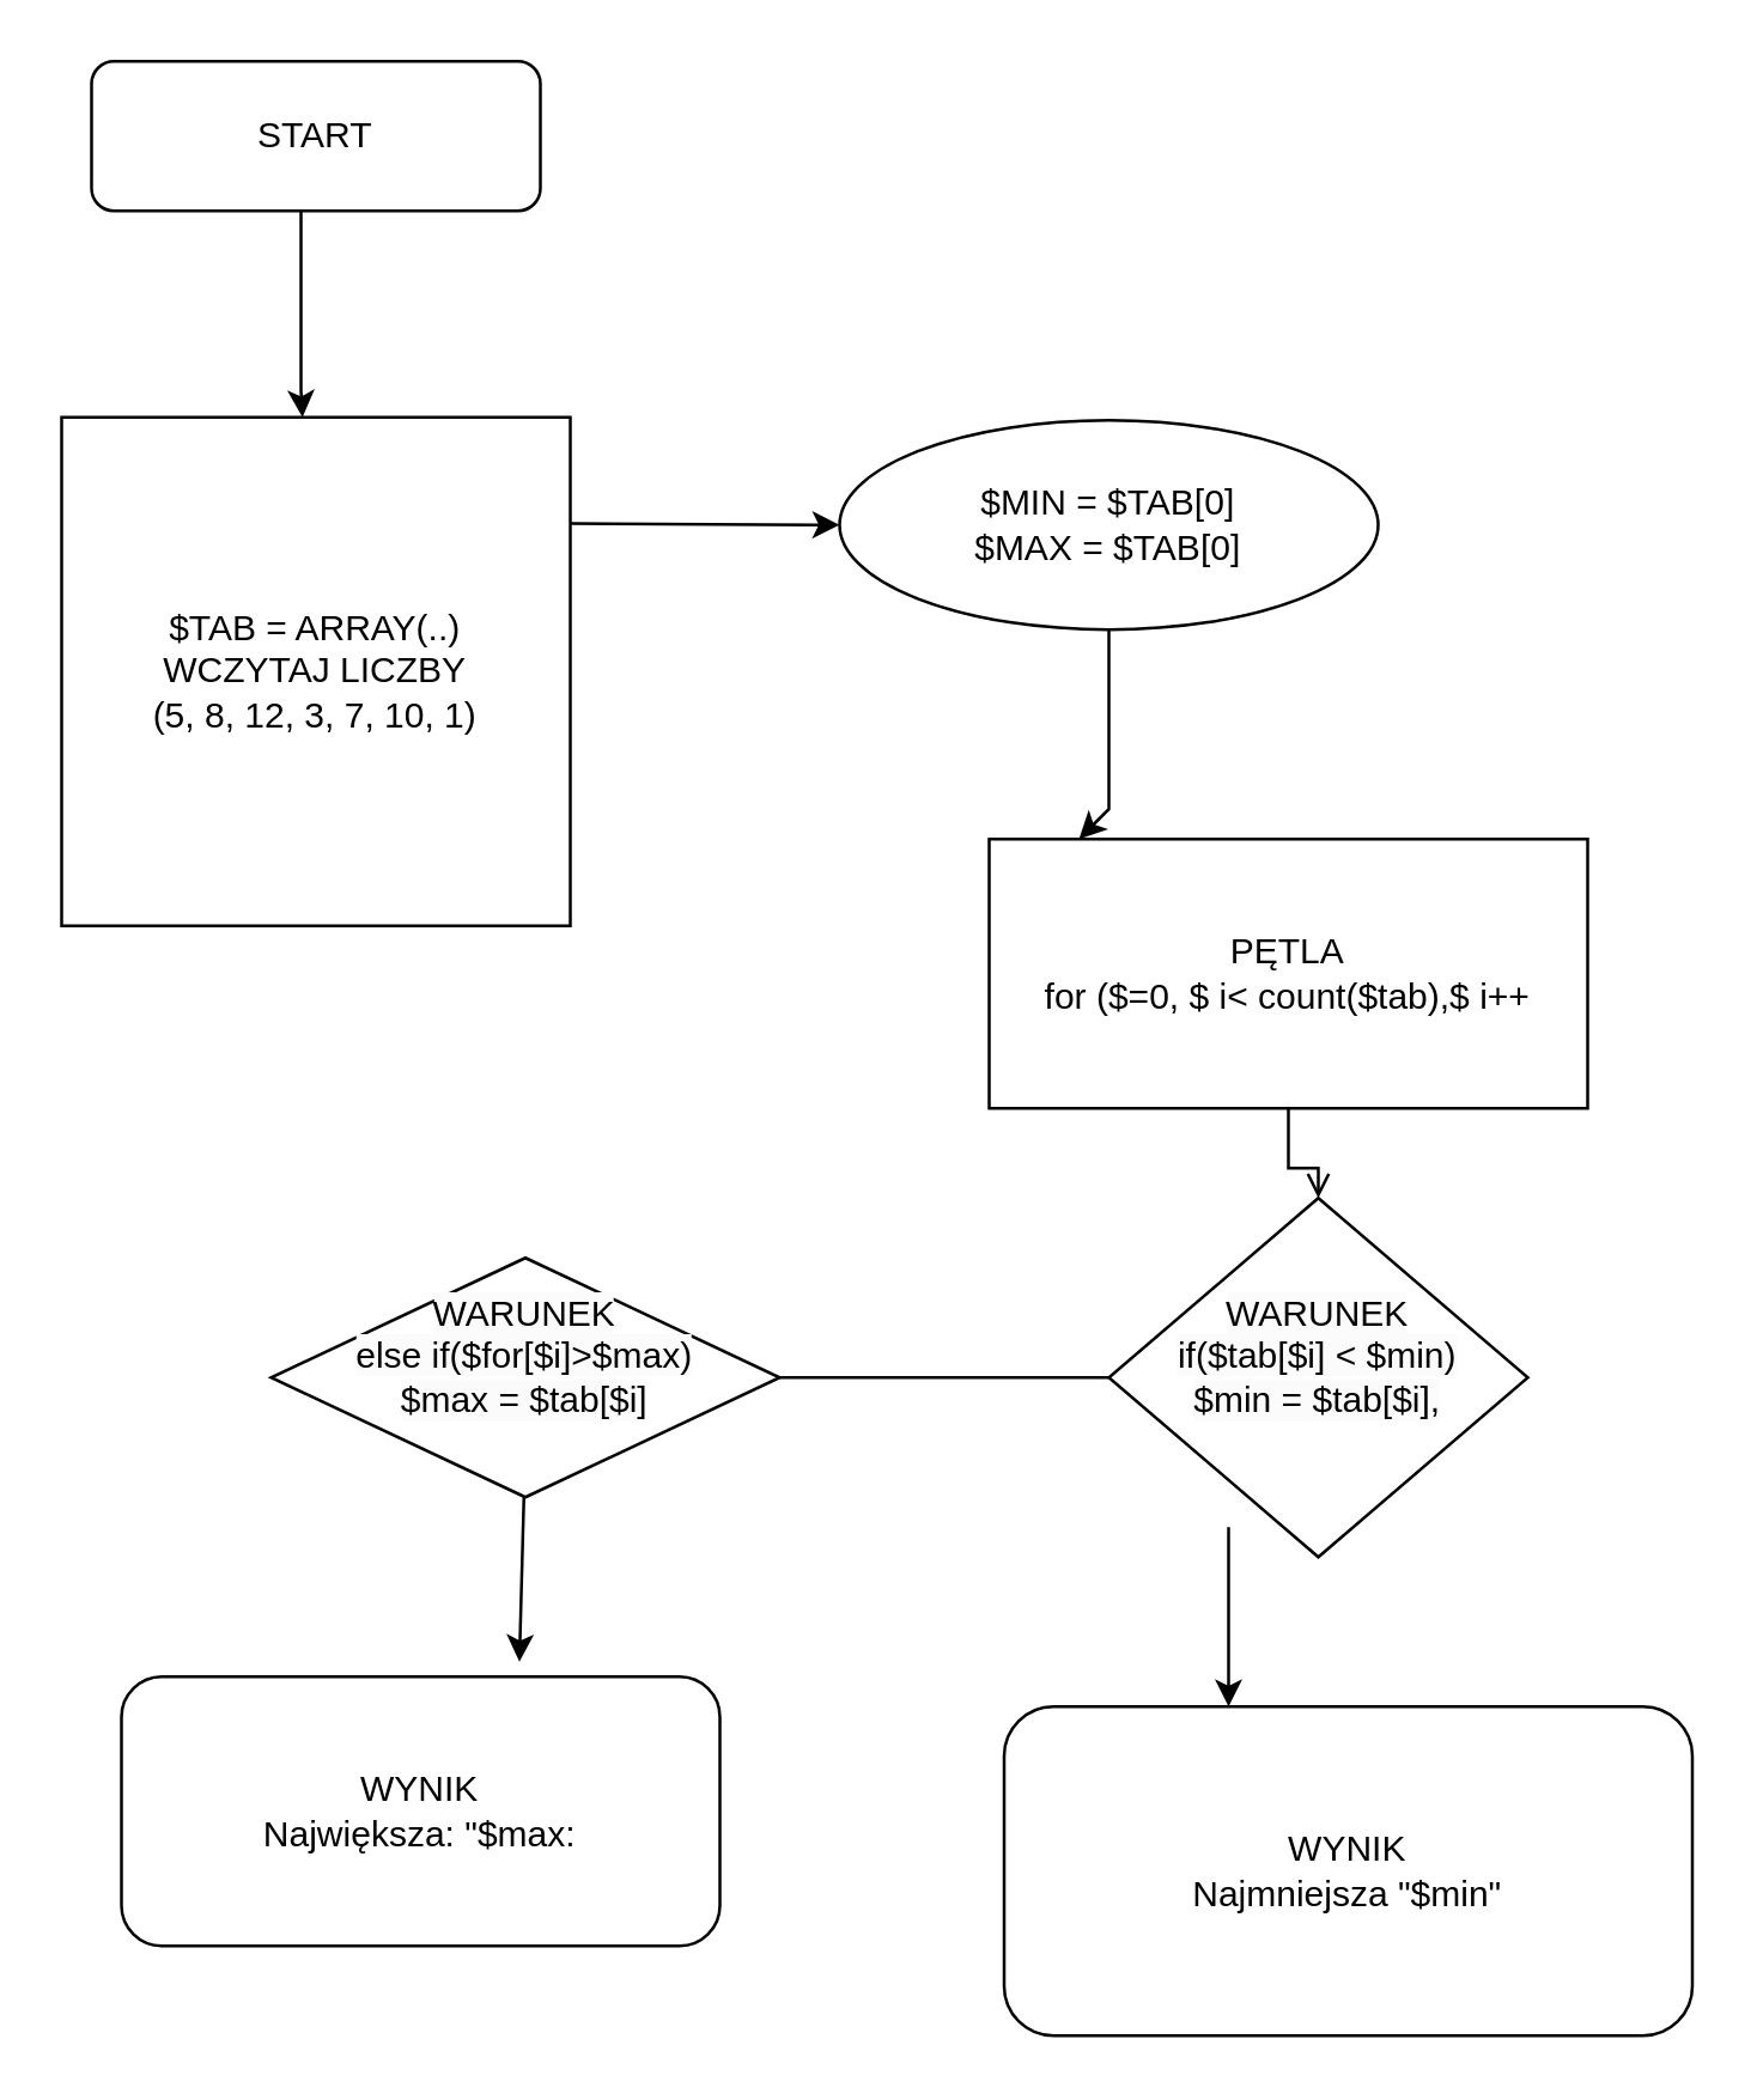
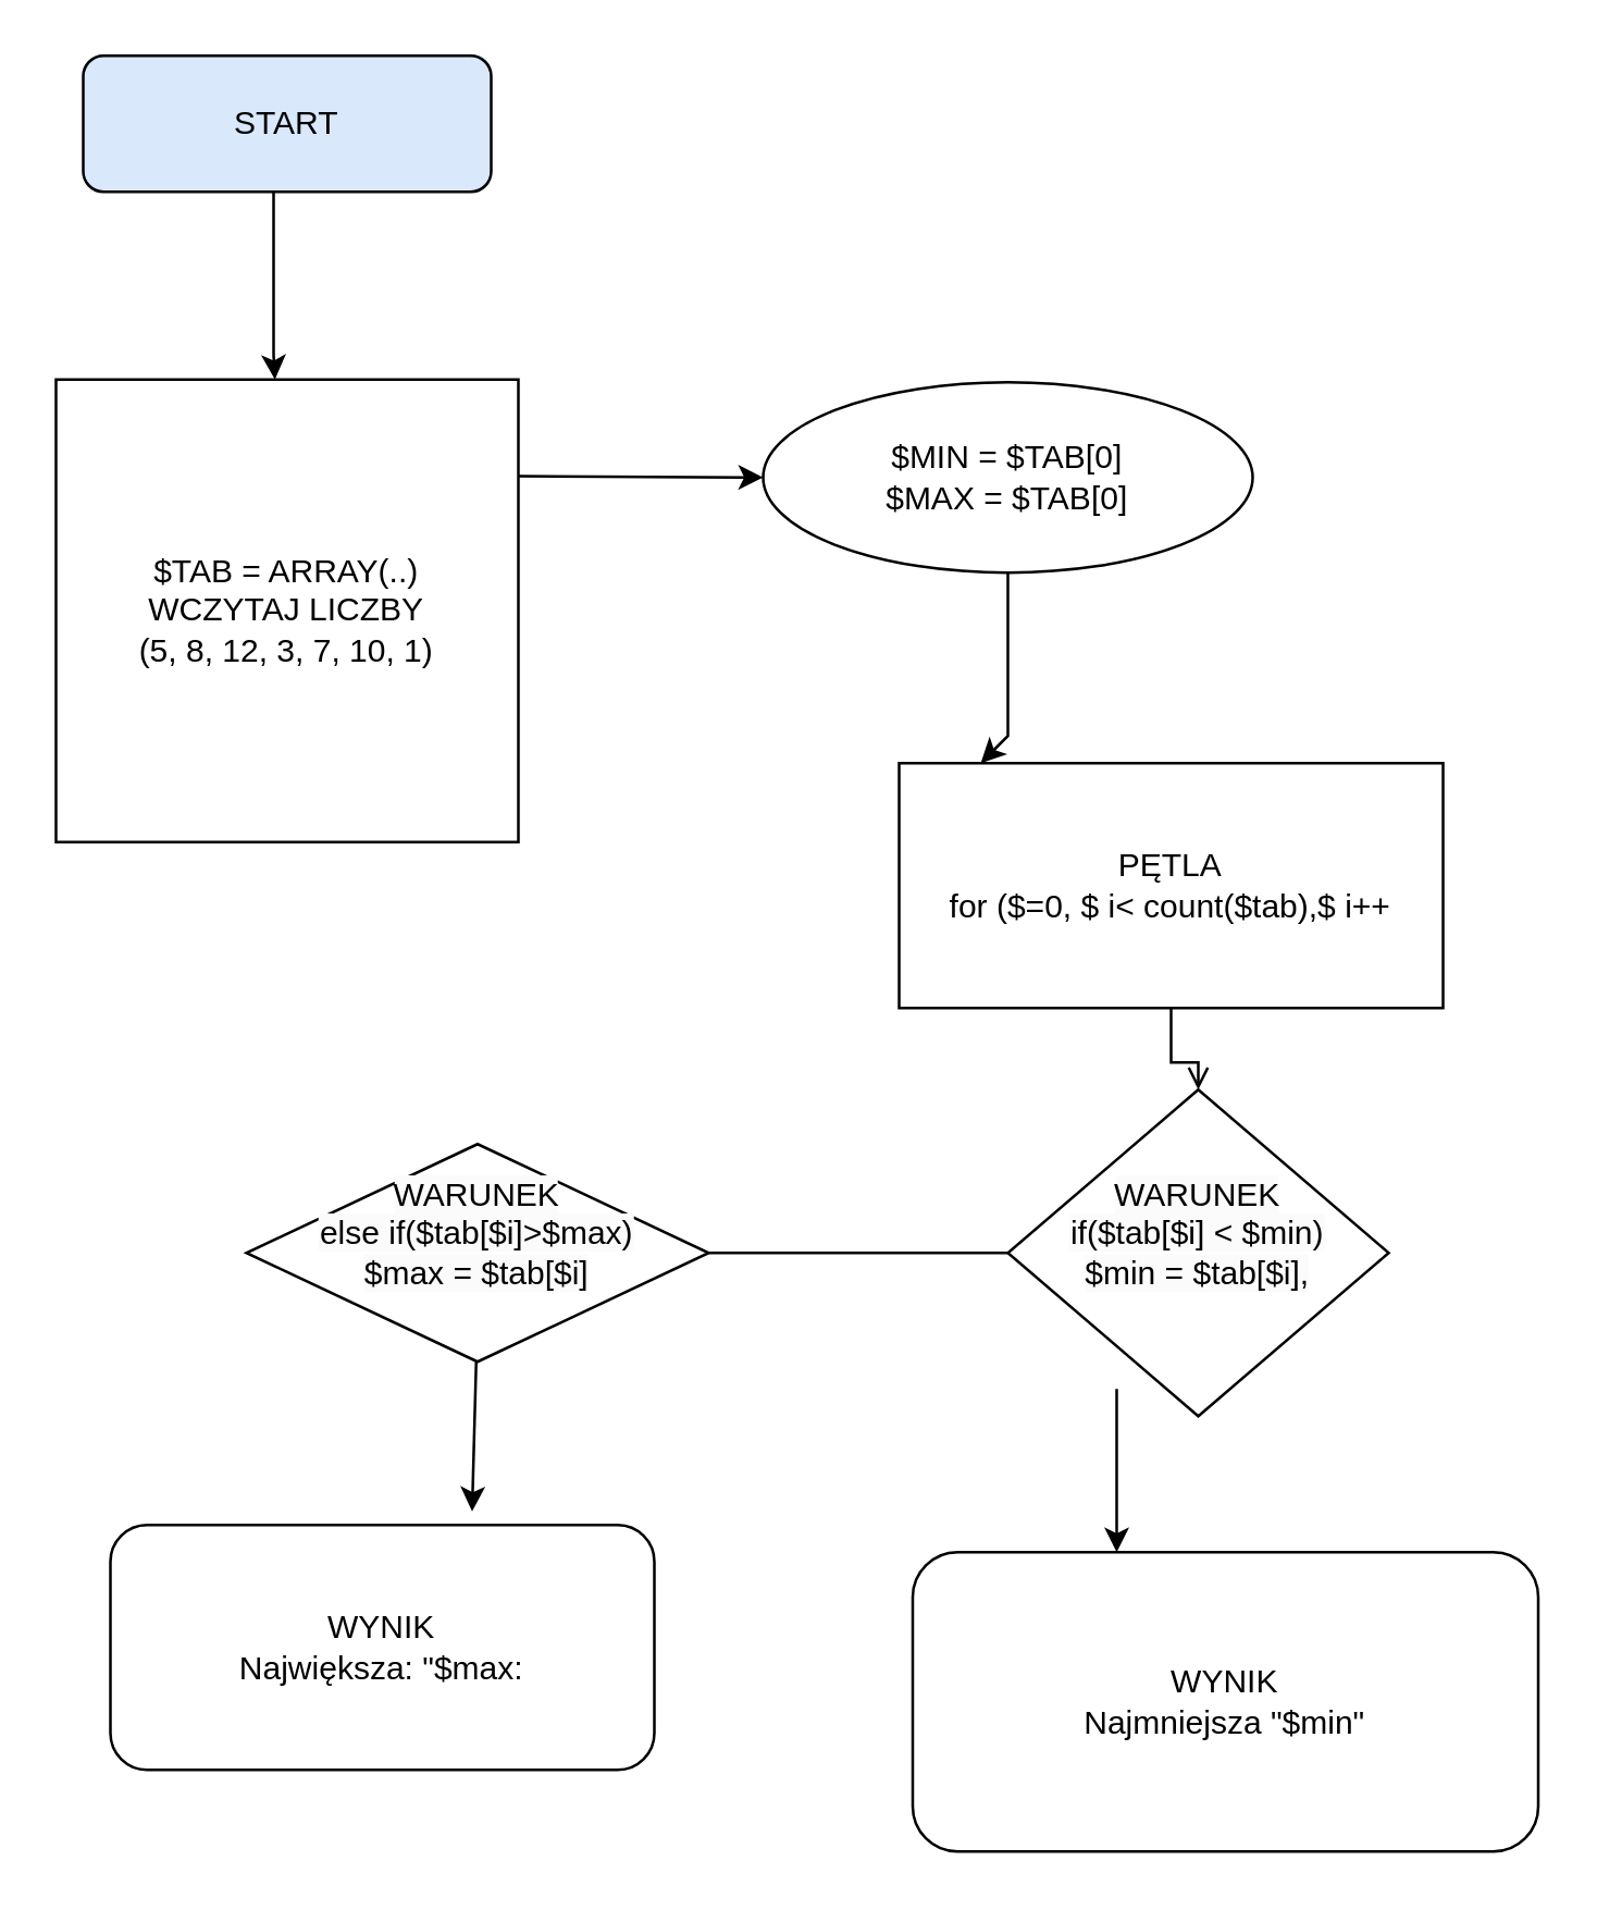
- <mxCell id="2" value="START" style="rounded=1;whiteSpace=wrap;html=1;" vertex="1" parent="1"><mxGeometry x="30" y="20" width="150" height="50" as="geometry" /></mxCell>
+ <mxCell id="2" value="START" style="rounded=1;whiteSpace=wrap;html=1;fillColor=#dae8fc;" vertex="1" parent="1"><mxGeometry x="30" y="20" width="150" height="50" as="geometry" /></mxCell>
- <mxCell id="16" value="&#10;&lt;span style=&quot;color: rgb(0, 0, 0); font-family: Helvetica; font-size: 12px; font-style: normal; font-variant-ligatures: normal; font-variant-caps: normal; font-weight: 400; letter-spacing: normal; orphans: 2; text-align: center; text-indent: 0px; text-transform: none; widows: 2; word-spacing: 0px; -webkit-text-stroke-width: 0px; background-color: rgb(251, 251, 251); text-decoration-thickness: initial; text-decoration-style: initial; text-decoration-color: initial; float: none; display: inline !important;&quot;&gt;WARUNEK&lt;/span&gt;&lt;br style=&quot;border-color: var(--border-color); color: rgb(0, 0, 0); font-family: Helvetica; font-size: 12px; font-style: normal; font-variant-ligatures: normal; font-variant-caps: normal; font-weight: 400; letter-spacing: normal; orphans: 2; text-align: center; text-indent: 0px; text-transform: none; widows: 2; word-spacing: 0px; -webkit-text-stroke-width: 0px; background-color: rgb(251, 251, 251); text-decoration-thickness: initial; text-decoration-style: initial; text-decoration-color: initial;&quot;&gt;&lt;span style=&quot;border-color: var(--border-color); color: rgb(0, 0, 0); font-family: Helvetica; font-size: 12px; font-style: normal; font-variant-ligatures: normal; font-variant-caps: normal; font-weight: 400; letter-spacing: normal; orphans: 2; text-align: center; text-indent: 0px; text-transform: none; widows: 2; word-spacing: 0px; -webkit-text-stroke-width: 0px; text-decoration-thickness: initial; text-decoration-style: initial; text-decoration-color: initial; background-color: rgb(251, 251, 251); float: none; display: inline !important;&quot;&gt;else if($for[$i]&amp;gt;$max)&lt;/span&gt;&lt;br style=&quot;border-color: var(--border-color); color: rgb(0, 0, 0); font-family: Helvetica; font-size: 12px; font-style: normal; font-variant-ligatures: normal; font-variant-caps: normal; font-weight: 400; letter-spacing: normal; orphans: 2; text-align: center; text-indent: 0px; text-transform: none; widows: 2; word-spacing: 0px; -webkit-text-stroke-width: 0px; text-decoration-thickness: initial; text-decoration-style: initial; text-decoration-color: initial; background-color: rgb(251, 251, 251);&quot;&gt;&lt;span style=&quot;border-color: var(--border-color); color: rgb(0, 0, 0); font-family: Helvetica; font-size: 12px; font-style: normal; font-variant-ligatures: normal; font-variant-caps: normal; font-weight: 400; letter-spacing: normal; orphans: 2; text-align: center; text-indent: 0px; text-transform: none; widows: 2; word-spacing: 0px; -webkit-text-stroke-width: 0px; text-decoration-thickness: initial; text-decoration-style: initial; text-decoration-color: initial; background-color: rgb(251, 251, 251); float: none; display: inline !important;&quot;&gt;$max = $tab[$i]&lt;/span&gt;&#10;&#10;" style="rhombus;whiteSpace=wrap;html=1;rounded=0;" vertex="1" parent="1"><mxGeometry x="90" y="420" width="170" height="80" as="geometry" /></mxCell>
+ <mxCell id="16" value="&#10;&lt;span style=&quot;color: rgb(0, 0, 0); font-family: Helvetica; font-size: 12px; font-style: normal; font-variant-ligatures: normal; font-variant-caps: normal; font-weight: 400; letter-spacing: normal; orphans: 2; text-align: center; text-indent: 0px; text-transform: none; widows: 2; word-spacing: 0px; -webkit-text-stroke-width: 0px; background-color: rgb(251, 251, 251); text-decoration-thickness: initial; text-decoration-style: initial; text-decoration-color: initial; float: none; display: inline !important;&quot;&gt;WARUNEK&lt;/span&gt;&lt;br style=&quot;border-color: var(--border-color); color: rgb(0, 0, 0); font-family: Helvetica; font-size: 12px; font-style: normal; font-variant-ligatures: normal; font-variant-caps: normal; font-weight: 400; letter-spacing: normal; orphans: 2; text-align: center; text-indent: 0px; text-transform: none; widows: 2; word-spacing: 0px; -webkit-text-stroke-width: 0px; background-color: rgb(251, 251, 251); text-decoration-thickness: initial; text-decoration-style: initial; text-decoration-color: initial;&quot;&gt;&lt;span style=&quot;border-color: var(--border-color); color: rgb(0, 0, 0); font-family: Helvetica; font-size: 12px; font-style: normal; font-variant-ligatures: normal; font-variant-caps: normal; font-weight: 400; letter-spacing: normal; orphans: 2; text-align: center; text-indent: 0px; text-transform: none; widows: 2; word-spacing: 0px; -webkit-text-stroke-width: 0px; text-decoration-thickness: initial; text-decoration-style: initial; text-decoration-color: initial; background-color: rgb(251, 251, 251); float: none; display: inline !important;&quot;&gt;else if($tab[$i]&amp;gt;$max)&lt;/span&gt;&lt;br style=&quot;border-color: var(--border-color); color: rgb(0, 0, 0); font-family: Helvetica; font-size: 12px; font-style: normal; font-variant-ligatures: normal; font-variant-caps: normal; font-weight: 400; letter-spacing: normal; orphans: 2; text-align: center; text-indent: 0px; text-transform: none; widows: 2; word-spacing: 0px; -webkit-text-stroke-width: 0px; text-decoration-thickness: initial; text-decoration-style: initial; text-decoration-color: initial; background-color: rgb(251, 251, 251);&quot;&gt;&lt;span style=&quot;border-color: var(--border-color); color: rgb(0, 0, 0); font-family: Helvetica; font-size: 12px; font-style: normal; font-variant-ligatures: normal; font-variant-caps: normal; font-weight: 400; letter-spacing: normal; orphans: 2; text-align: center; text-indent: 0px; text-transform: none; widows: 2; word-spacing: 0px; -webkit-text-stroke-width: 0px; text-decoration-thickness: initial; text-decoration-style: initial; text-decoration-color: initial; background-color: rgb(251, 251, 251); float: none; display: inline !important;&quot;&gt;$max = $tab[$i]&lt;/span&gt;&#10;&#10;" style="rhombus;whiteSpace=wrap;html=1;rounded=0;" vertex="1" parent="1"><mxGeometry x="90" y="420" width="170" height="80" as="geometry" /></mxCell>
